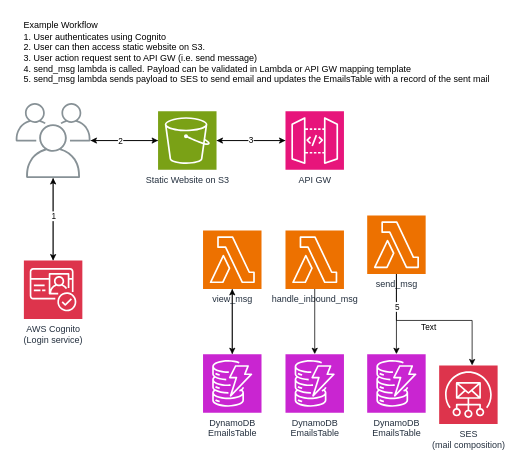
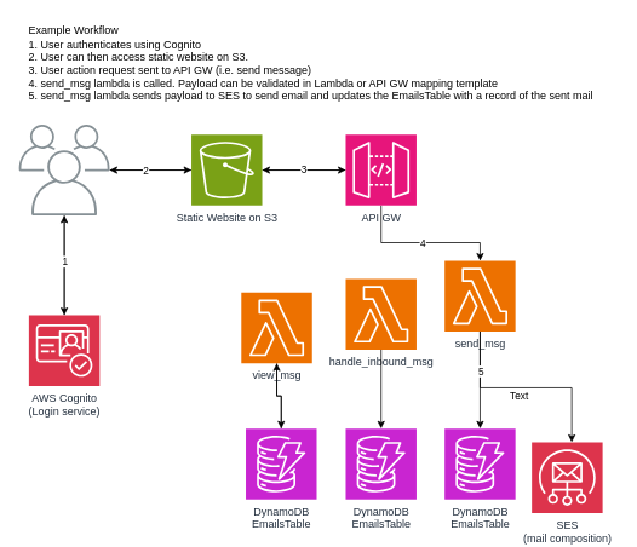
+ <mxCell id="11" style="edgeStyle=orthogonalEdgeStyle;rounded=0;orthogonalLoop=1;jettySize=auto;html=1;" edge="1" parent="1" source="13" target="24"><mxGeometry relative="1" as="geometry"><Array as="points"><mxPoint x="419" y="267" /><mxPoint x="528" y="267" /></Array></mxGeometry></mxCell>
+ <mxCell id="12" value="4" style="edgeLabel;html=1;align=center;verticalAlign=middle;resizable=0;points=[];" vertex="1" connectable="0" parent="11"><mxGeometry x="0.016" relative="1" as="geometry"><mxPoint as="offset" /></mxGeometry></mxCell>
- <mxCell id="15" value="view_msg" style="sketch=0;points=[[0,0,0],[0.25,0,0],[0.5,0,0],[0.75,0,0],[1,0,0],[0,1,0],[0.25,1,0],[0.5,1,0],[0.75,1,0],[1,1,0],[0,0.25,0],[0,0.5,0],[0,0.75,0],[1,0.25,0],[1,0.5,0],[1,0.75,0]];outlineConnect=0;fontColor=#232F3E;fillColor=#ED7100;strokeColor=#ffffff;dashed=0;verticalLabelPosition=bottom;verticalAlign=top;align=center;html=1;fontSize=12;fontStyle=0;aspect=fixed;shape=mxgraph.aws4.resourceIcon;resIcon=mxgraph.aws4.lambda;" parent="1" vertex="1"><mxGeometry x="270" y="307" width="78" height="78" as="geometry" /></mxCell>
+ <mxCell id="15" value="view_msg" style="sketch=0;points=[[0,0,0],[0.25,0,0],[0.5,0,0],[0.75,0,0],[1,0,0],[0,1,0],[0.25,1,0],[0.5,1,0],[0.75,1,0],[1,1,0],[0,0.25,0],[0,0.5,0],[0,0.75,0],[1,0.25,0],[1,0.5,0],[1,0.75,0]];outlineConnect=0;fontColor=#232F3E;fillColor=#ED7100;strokeColor=#ffffff;dashed=0;verticalLabelPosition=bottom;verticalAlign=top;align=center;html=1;fontSize=12;fontStyle=0;aspect=fixed;shape=mxgraph.aws4.resourceIcon;resIcon=mxgraph.aws4.lambda;" parent="1" vertex="1"><mxGeometry x="265" y="322" width="78" height="78" as="geometry" /></mxCell>
